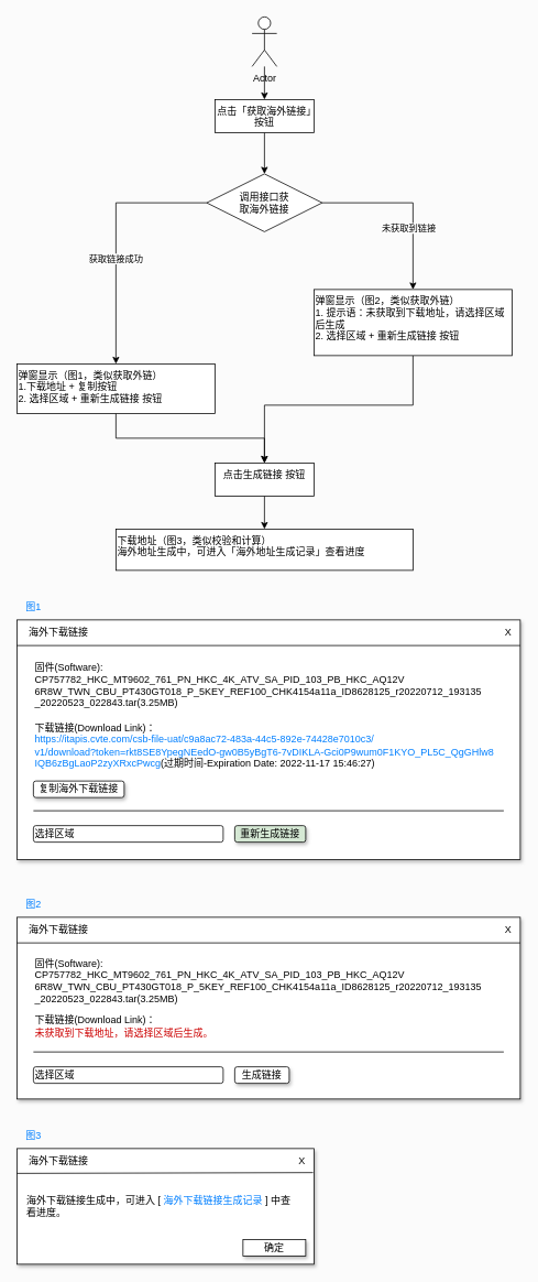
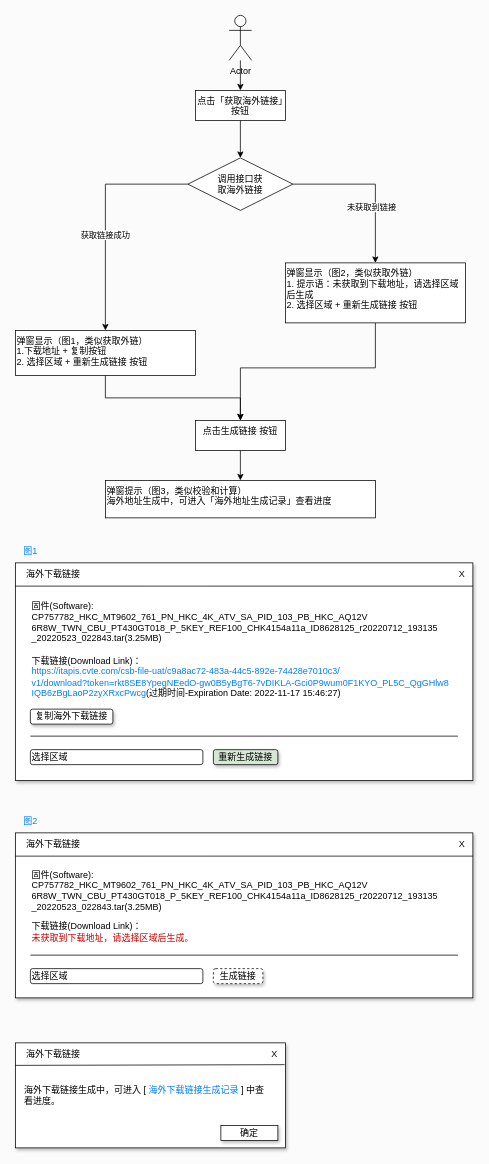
- <mxCell id="16" value="下载地址（图3，类似校验和计算）&lt;br&gt;海外地址生成中，可进入「海外地址生成记录」查看进度" style="whiteSpace=wrap;html=1;verticalAlign=top;align=left;" parent="1" vertex="1"><mxGeometry x="140" y="640" width="360" height="50" as="geometry" /></mxCell>
+ <mxCell id="16" value="弹窗提示（图3，类似校验和计算）&lt;br&gt;海外地址生成中，可进入「海外地址生成记录」查看进度" style="whiteSpace=wrap;html=1;verticalAlign=top;align=left;" parent="1" vertex="1"><mxGeometry x="140" y="640" width="360" height="50" as="geometry" /></mxCell>
- <mxCell id="39" value="生成链接" style="rounded=1;whiteSpace=wrap;html=1;shadow=1;" parent="1" vertex="1"><mxGeometry x="284" y="1291" width="66" height="20" as="geometry" /></mxCell>
+ <mxCell id="39" value="生成链接" style="rounded=1;whiteSpace=wrap;html=1;shadow=1;dashed=1;" parent="1" vertex="1"><mxGeometry x="284" y="1291" width="66" height="20" as="geometry" /></mxCell>
- <mxCell id="46" value="图3" style="text;html=1;align=center;verticalAlign=middle;resizable=0;points=[];autosize=1;strokeColor=none;fillColor=none;fontColor=#007FFF;" parent="1" vertex="1"><mxGeometry x="20" y="1360" width="40" height="30" as="geometry" /></mxCell>
